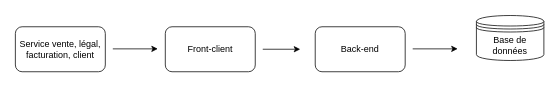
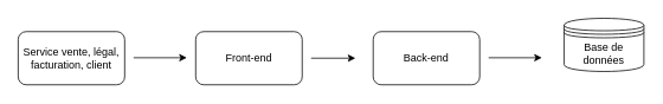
- <mxCell id="2" value="Front-client" style="rounded=1;whiteSpace=wrap;html=1;" vertex="1" parent="1"><mxGeometry x="220" y="35" width="120" height="60" as="geometry" /></mxCell>
+ <mxCell id="2" value="Front-end" style="rounded=1;whiteSpace=wrap;html=1;" vertex="1" parent="1"><mxGeometry x="220" y="35" width="120" height="60" as="geometry" /></mxCell>
